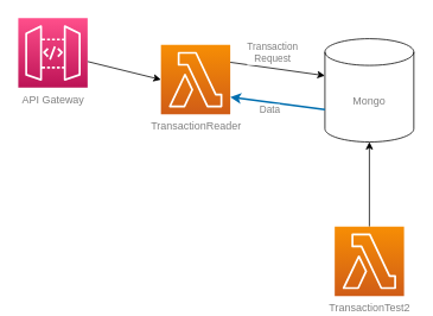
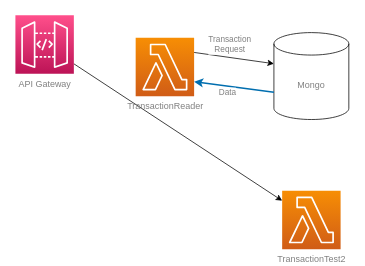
- <mxCell id="2" value="" style="edgeStyle=none;html=1;entryX=0;entryY=0.5;entryDx=0;entryDy=0;entryPerimeter=0;fontColor=#808080;strokeWidth=1;" parent="1" source="3" target="8" edge="1"><mxGeometry relative="1" as="geometry"><mxPoint x="185" y="130.625" as="targetPoint" /></mxGeometry></mxCell>
+ <mxCell id="2" value="" style="edgeStyle=none;html=1;fontColor=#808080;strokeWidth=1;" parent="1" source="3" target="10" edge="1"><mxGeometry relative="1" as="geometry"><mxPoint x="185" y="130.625" as="targetPoint" /></mxGeometry></mxCell>
- <mxCell id="9" value="" style="edgeStyle=none;html=1;" edge="1" parent="1" source="10" target="4"><mxGeometry relative="1" as="geometry" /></mxCell>
